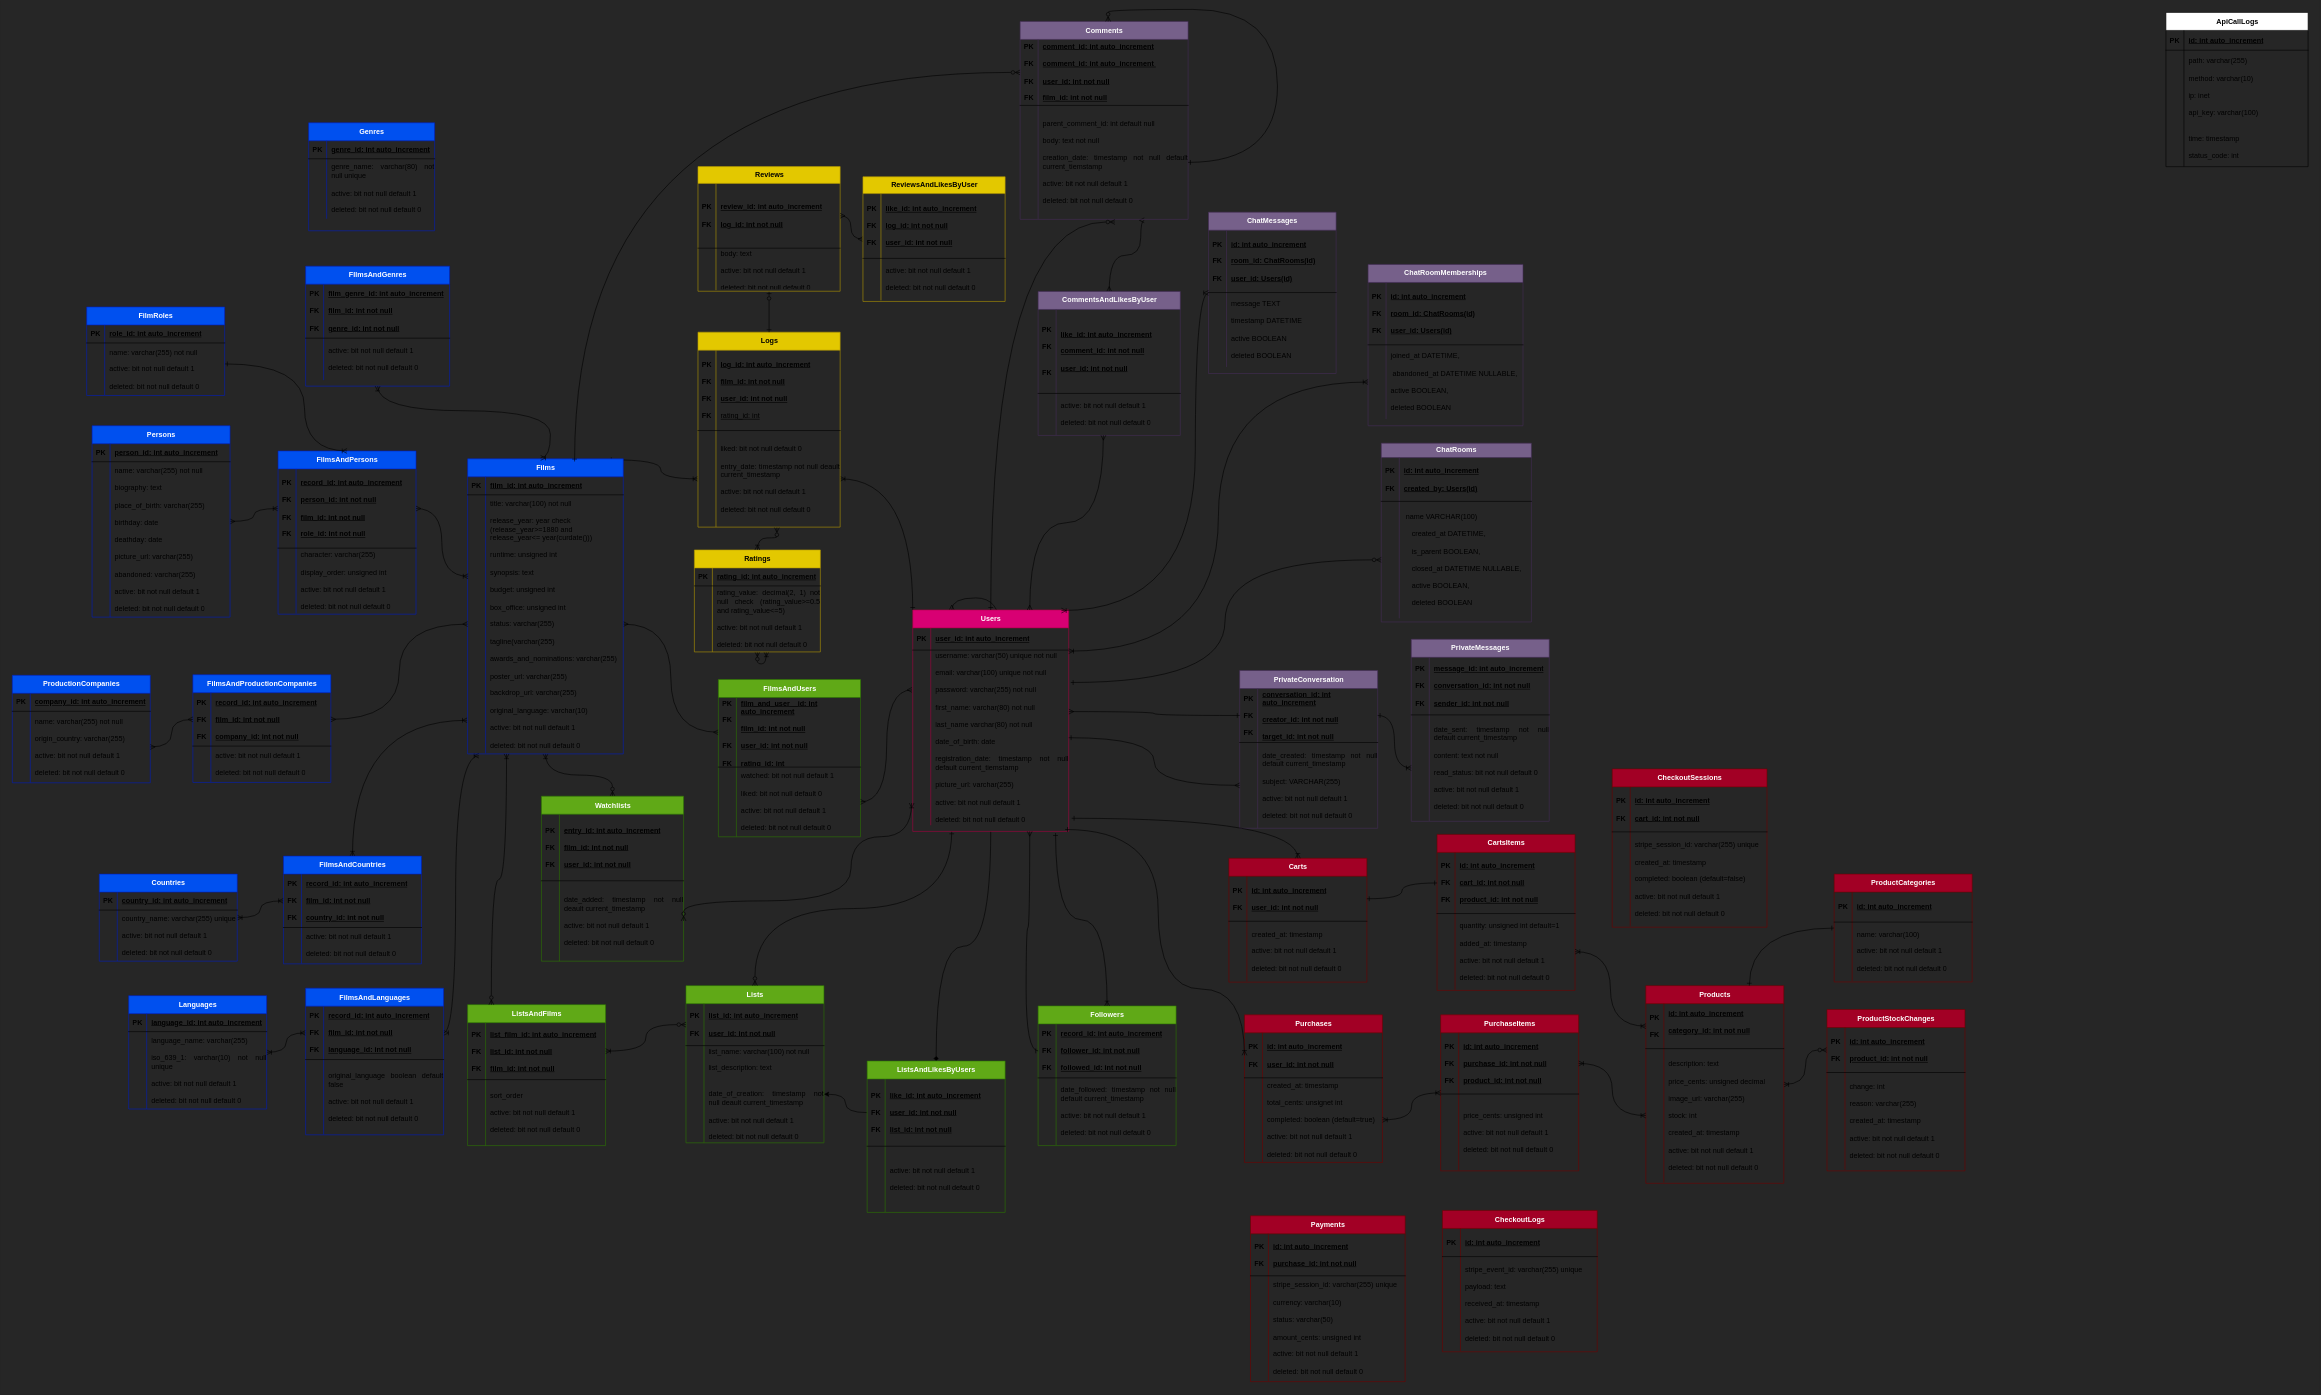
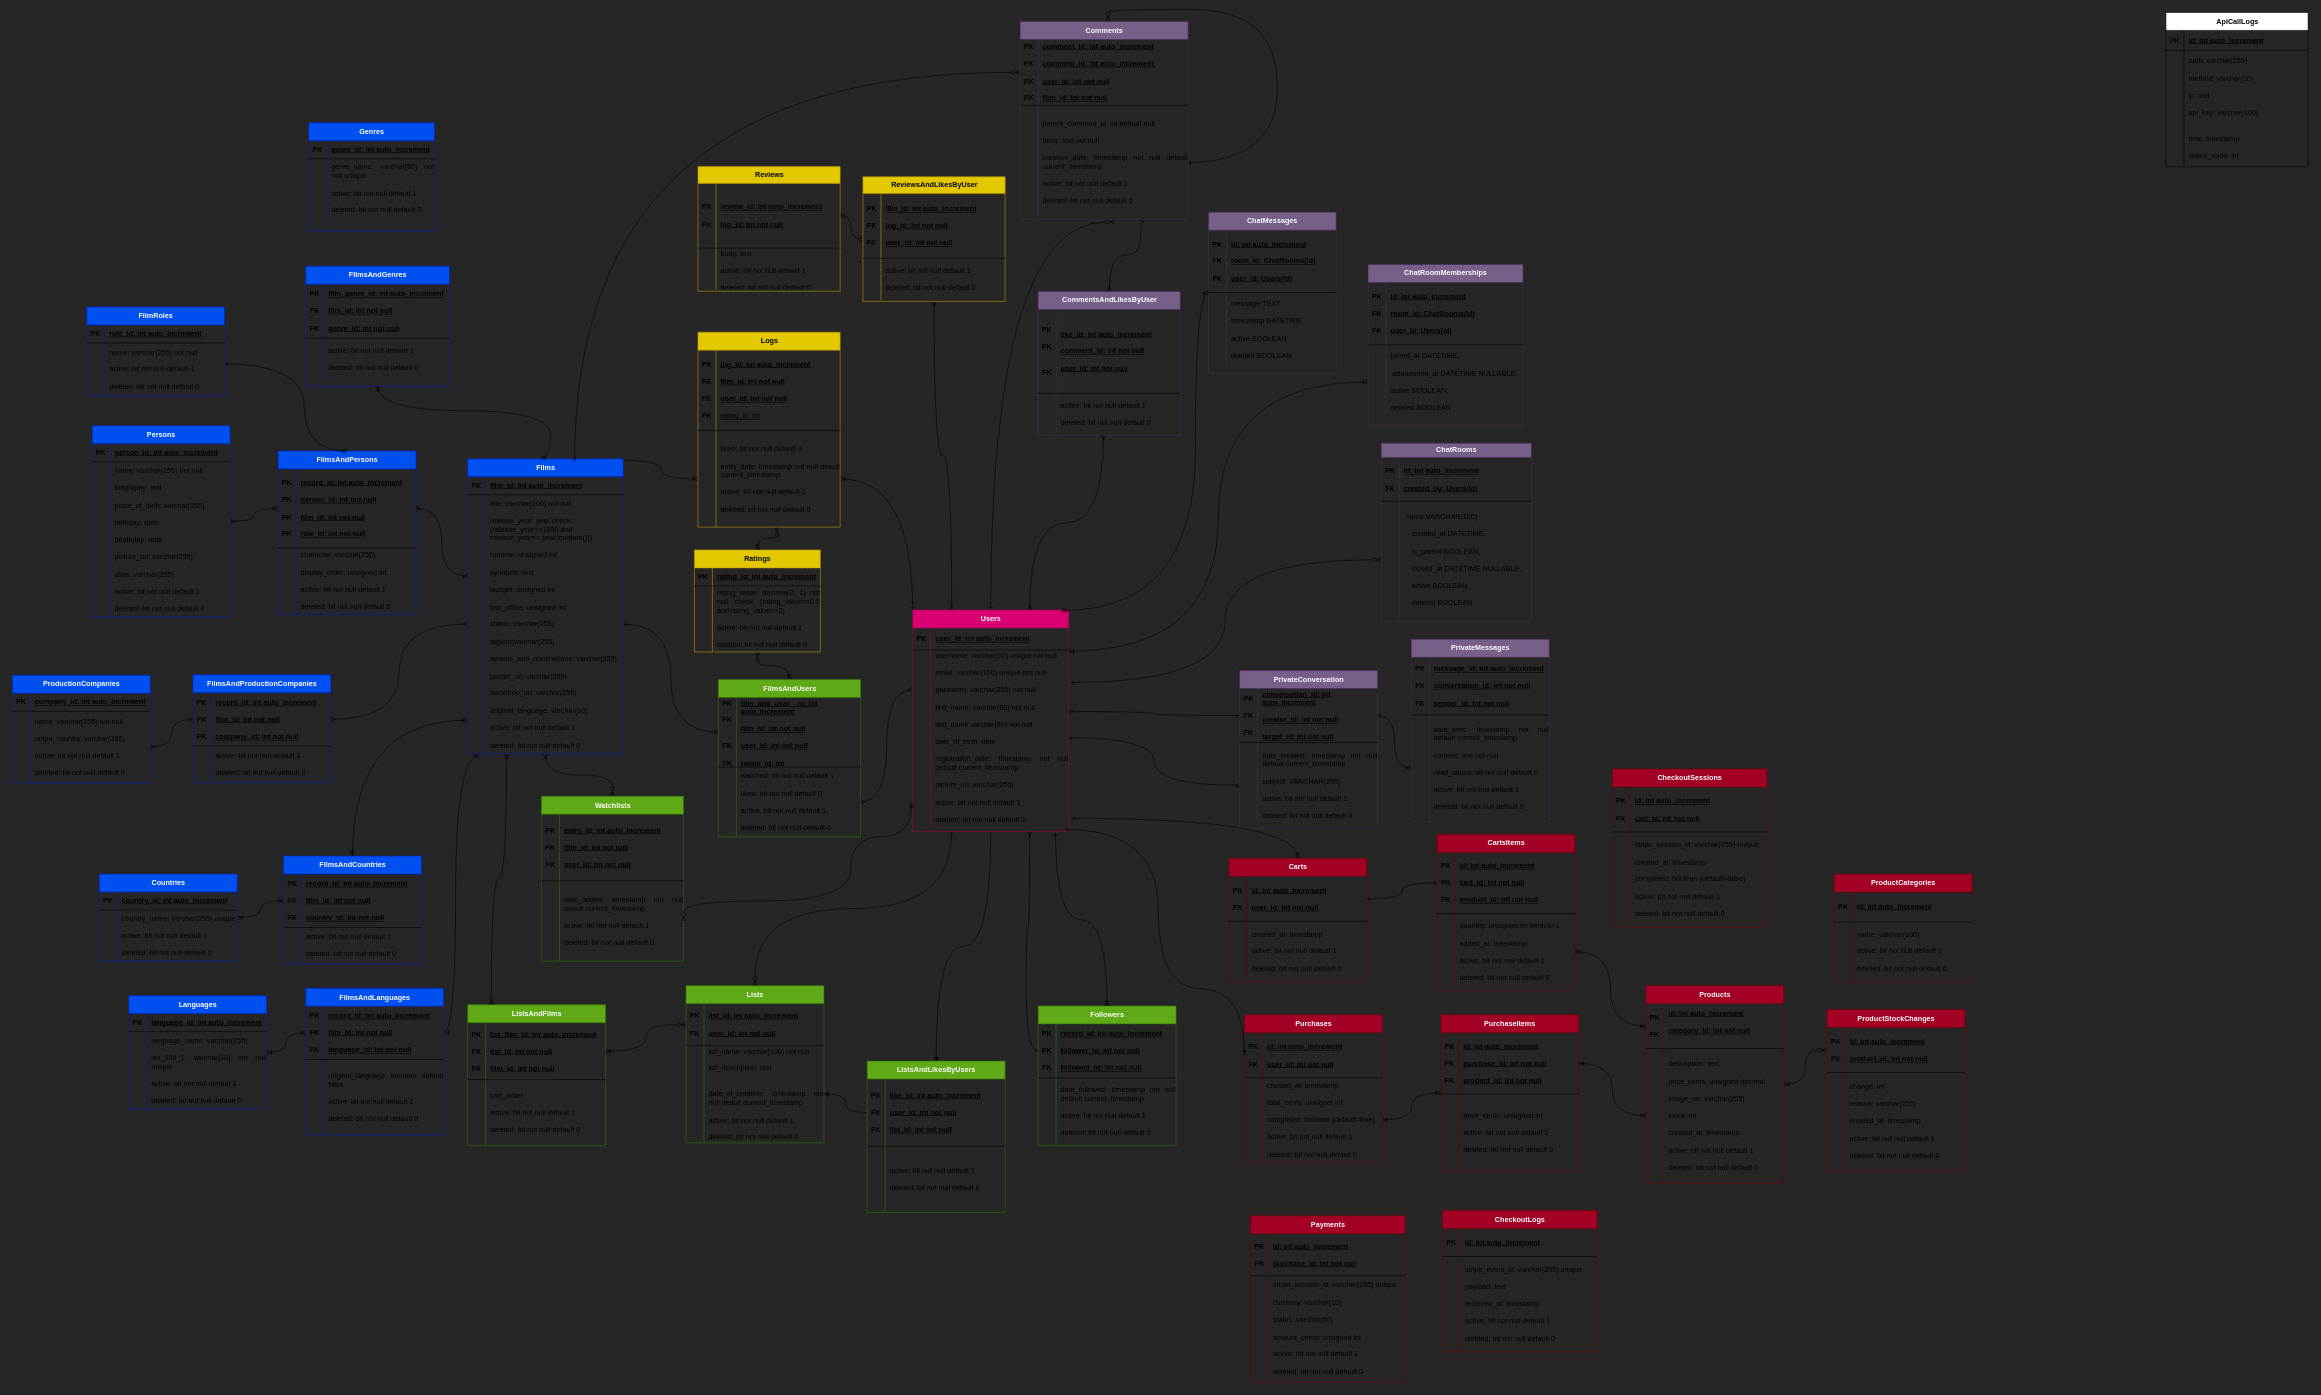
- <mxCell id="105" style="edgeStyle=orthogonalEdgeStyle;rounded=0;orthogonalLoop=1;jettySize=auto;html=1;entryX=0.5;entryY=0;entryDx=0;entryDy=0;startArrow=ERzeroToOne;startFill=0;endArrow=ERone;endFill=0;" parent="1" source="106" target="98" edge="1"><mxGeometry relative="1" as="geometry" /></mxCell>
- <mxCell id="183" value="&lt;div style=&quot;text-align: justify;&quot;&gt;name: varchar(255) not null&lt;/div&gt;&lt;div style=&quot;text-align: justify;&quot;&gt;&lt;br&gt;&lt;/div&gt;&lt;div style=&quot;text-align: justify;&quot;&gt;biography: text&lt;/div&gt;&lt;div style=&quot;text-align: justify;&quot;&gt;&lt;br&gt;&lt;/div&gt;&lt;div style=&quot;text-align: justify;&quot;&gt;place_of_birth: varchar(255)&lt;/div&gt;&lt;div style=&quot;text-align: justify;&quot;&gt;&lt;br&gt;&lt;/div&gt;&lt;div style=&quot;text-align: justify;&quot;&gt;birthday: date&lt;/div&gt;&lt;div style=&quot;text-align: justify;&quot;&gt;&lt;br&gt;&lt;/div&gt;&lt;div style=&quot;text-align: justify;&quot;&gt;deathday: date&lt;/div&gt;&lt;div style=&quot;text-align: justify;&quot;&gt;&lt;br&gt;&lt;/div&gt;&lt;div style=&quot;text-align: justify;&quot;&gt;picture_url: varchar(255)&lt;/div&gt;&lt;div style=&quot;text-align: justify;&quot;&gt;&lt;br&gt;&lt;/div&gt;&lt;div style=&quot;text-align: justify;&quot;&gt;abandoned: varchar(255)&lt;/div&gt;&lt;div style=&quot;text-align: justify;&quot;&gt;&lt;div&gt;&lt;br&gt;&lt;/div&gt;&lt;/div&gt;&lt;div style=&quot;text-align: justify;&quot;&gt;active: bit not null default 1&lt;/div&gt;&lt;div style=&quot;text-align: justify;&quot;&gt;&lt;br&gt;&lt;/div&gt;&lt;div style=&quot;text-align: justify;&quot;&gt;deleted: bit not null default 0&lt;/div&gt;" style="shape=partialRectangle;connectable=0;fillColor=none;top=0;left=0;bottom=0;right=0;align=left;spacingLeft=6;overflow=hidden;whiteSpace=wrap;html=1;" parent="181" vertex="1"><mxGeometry x="30" width="200" height="259" as="geometry"><mxRectangle width="200" height="259" as="alternateBounds" /></mxGeometry></mxCell>
+ <mxCell id="183" value="&lt;div style=&quot;text-align: justify;&quot;&gt;name: varchar(255) not null&lt;/div&gt;&lt;div style=&quot;text-align: justify;&quot;&gt;&lt;br&gt;&lt;/div&gt;&lt;div style=&quot;text-align: justify;&quot;&gt;biography: text&lt;/div&gt;&lt;div style=&quot;text-align: justify;&quot;&gt;&lt;br&gt;&lt;/div&gt;&lt;div style=&quot;text-align: justify;&quot;&gt;place_of_birth: varchar(255)&lt;/div&gt;&lt;div style=&quot;text-align: justify;&quot;&gt;&lt;br&gt;&lt;/div&gt;&lt;div style=&quot;text-align: justify;&quot;&gt;birthday: date&lt;/div&gt;&lt;div style=&quot;text-align: justify;&quot;&gt;&lt;br&gt;&lt;/div&gt;&lt;div style=&quot;text-align: justify;&quot;&gt;deathday: date&lt;/div&gt;&lt;div style=&quot;text-align: justify;&quot;&gt;&lt;br&gt;&lt;/div&gt;&lt;div style=&quot;text-align: justify;&quot;&gt;picture_url: varchar(255)&lt;/div&gt;&lt;div style=&quot;text-align: justify;&quot;&gt;&lt;br&gt;&lt;/div&gt;&lt;div style=&quot;text-align: justify;&quot;&gt;alias: varchar(255)&lt;/div&gt;&lt;div style=&quot;text-align: justify;&quot;&gt;&lt;div&gt;&lt;br&gt;&lt;/div&gt;&lt;/div&gt;&lt;div style=&quot;text-align: justify;&quot;&gt;active: bit not null default 1&lt;/div&gt;&lt;div style=&quot;text-align: justify;&quot;&gt;&lt;br&gt;&lt;/div&gt;&lt;div style=&quot;text-align: justify;&quot;&gt;deleted: bit not null default 0&lt;/div&gt;" style="shape=partialRectangle;connectable=0;fillColor=none;top=0;left=0;bottom=0;right=0;align=left;spacingLeft=6;overflow=hidden;whiteSpace=wrap;html=1;" parent="181" vertex="1"><mxGeometry x="30" width="200" height="259" as="geometry"><mxRectangle width="200" height="259" as="alternateBounds" /></mxGeometry></mxCell>
- <mxCell id="65" style="edgeStyle=orthogonalEdgeStyle;rounded=0;orthogonalLoop=1;jettySize=auto;html=1;exitX=0.25;exitY=0;exitDx=0;exitDy=0;curved=1;endArrow=ERmany;endFill=0;startArrow=ERmany;startFill=0;" parent="1" source="67" target="70" edge="1"><mxGeometry relative="1" as="geometry" /></mxCell>
+ <mxCell id="65" style="edgeStyle=orthogonalEdgeStyle;rounded=0;orthogonalLoop=1;jettySize=auto;html=1;entryX=0.5;entryY=1;entryDx=0;entryDy=0;exitX=0.25;exitY=0;exitDx=0;exitDy=0;curved=1;endArrow=ERmany;endFill=0;startArrow=ERmany;startFill=0;" parent="1" source="67" target="114" edge="1"><mxGeometry relative="1" as="geometry" /></mxCell>
- <mxCell id="46" style="edgeStyle=orthogonalEdgeStyle;rounded=0;orthogonalLoop=1;jettySize=auto;html=1;curved=1;startArrow=ERzeroToMany;startFill=0;endArrow=ERoneToMany;endFill=0;" parent="1" source="47" target="53" edge="1"><mxGeometry relative="1" as="geometry"><mxPoint x="1263" y="1242" as="targetPoint" /></mxGeometry></mxCell>
+ <mxCell id="46" style="edgeStyle=orthogonalEdgeStyle;rounded=0;orthogonalLoop=1;jettySize=auto;html=1;entryX=0.5;entryY=0;entryDx=0;entryDy=0;curved=1;startArrow=ERzeroToMany;startFill=0;endArrow=ERoneToMany;endFill=0;" parent="1" source="47" target="82" edge="1"><mxGeometry relative="1" as="geometry"><mxPoint x="1263" y="1242" as="targetPoint" /></mxGeometry></mxCell>
- <mxCell id="241" style="edgeStyle=orthogonalEdgeStyle;rounded=0;orthogonalLoop=1;jettySize=auto;html=1;entryX=0.75;entryY=0;entryDx=0;entryDy=0;curved=1;endArrow=ERone;endFill=0;startArrow=ERone;startFill=0;" parent="1" source="242" target="234" edge="1"><mxGeometry relative="1" as="geometry" /></mxCell>
